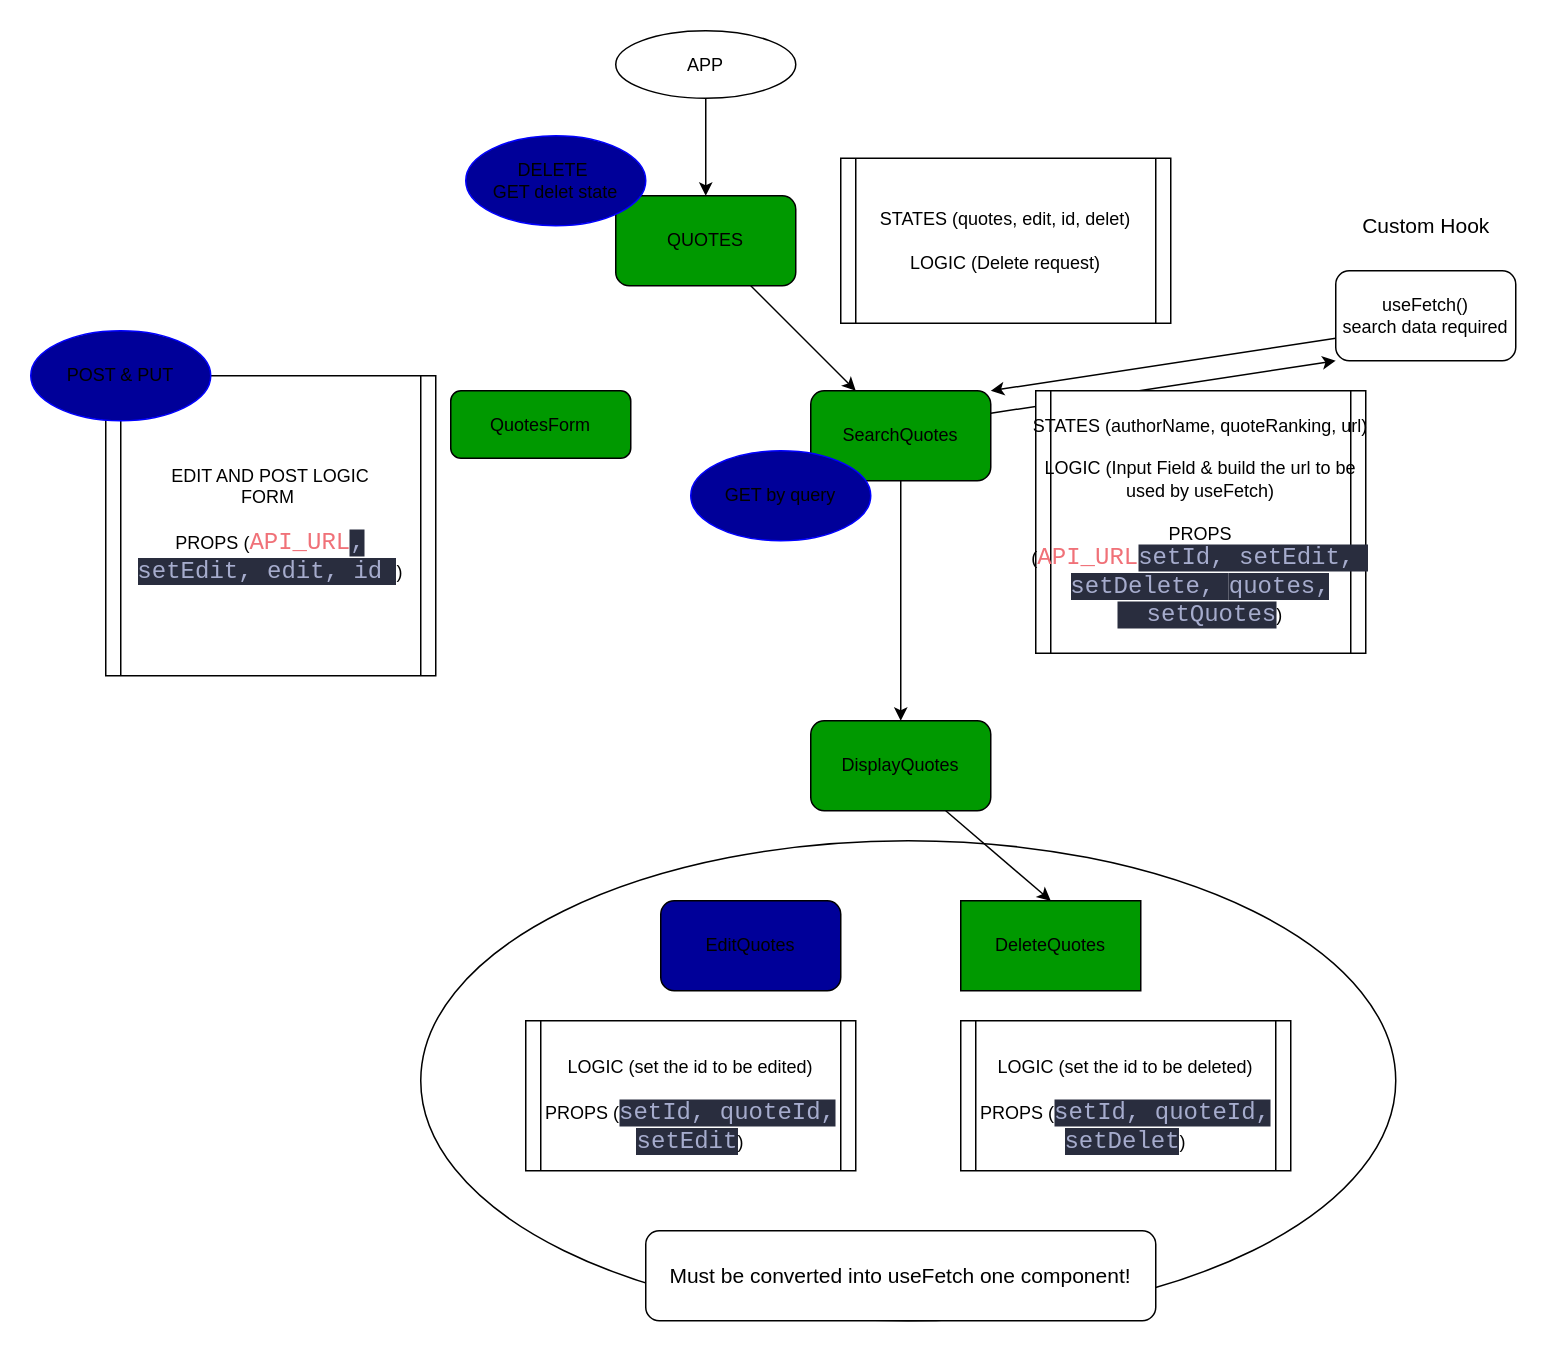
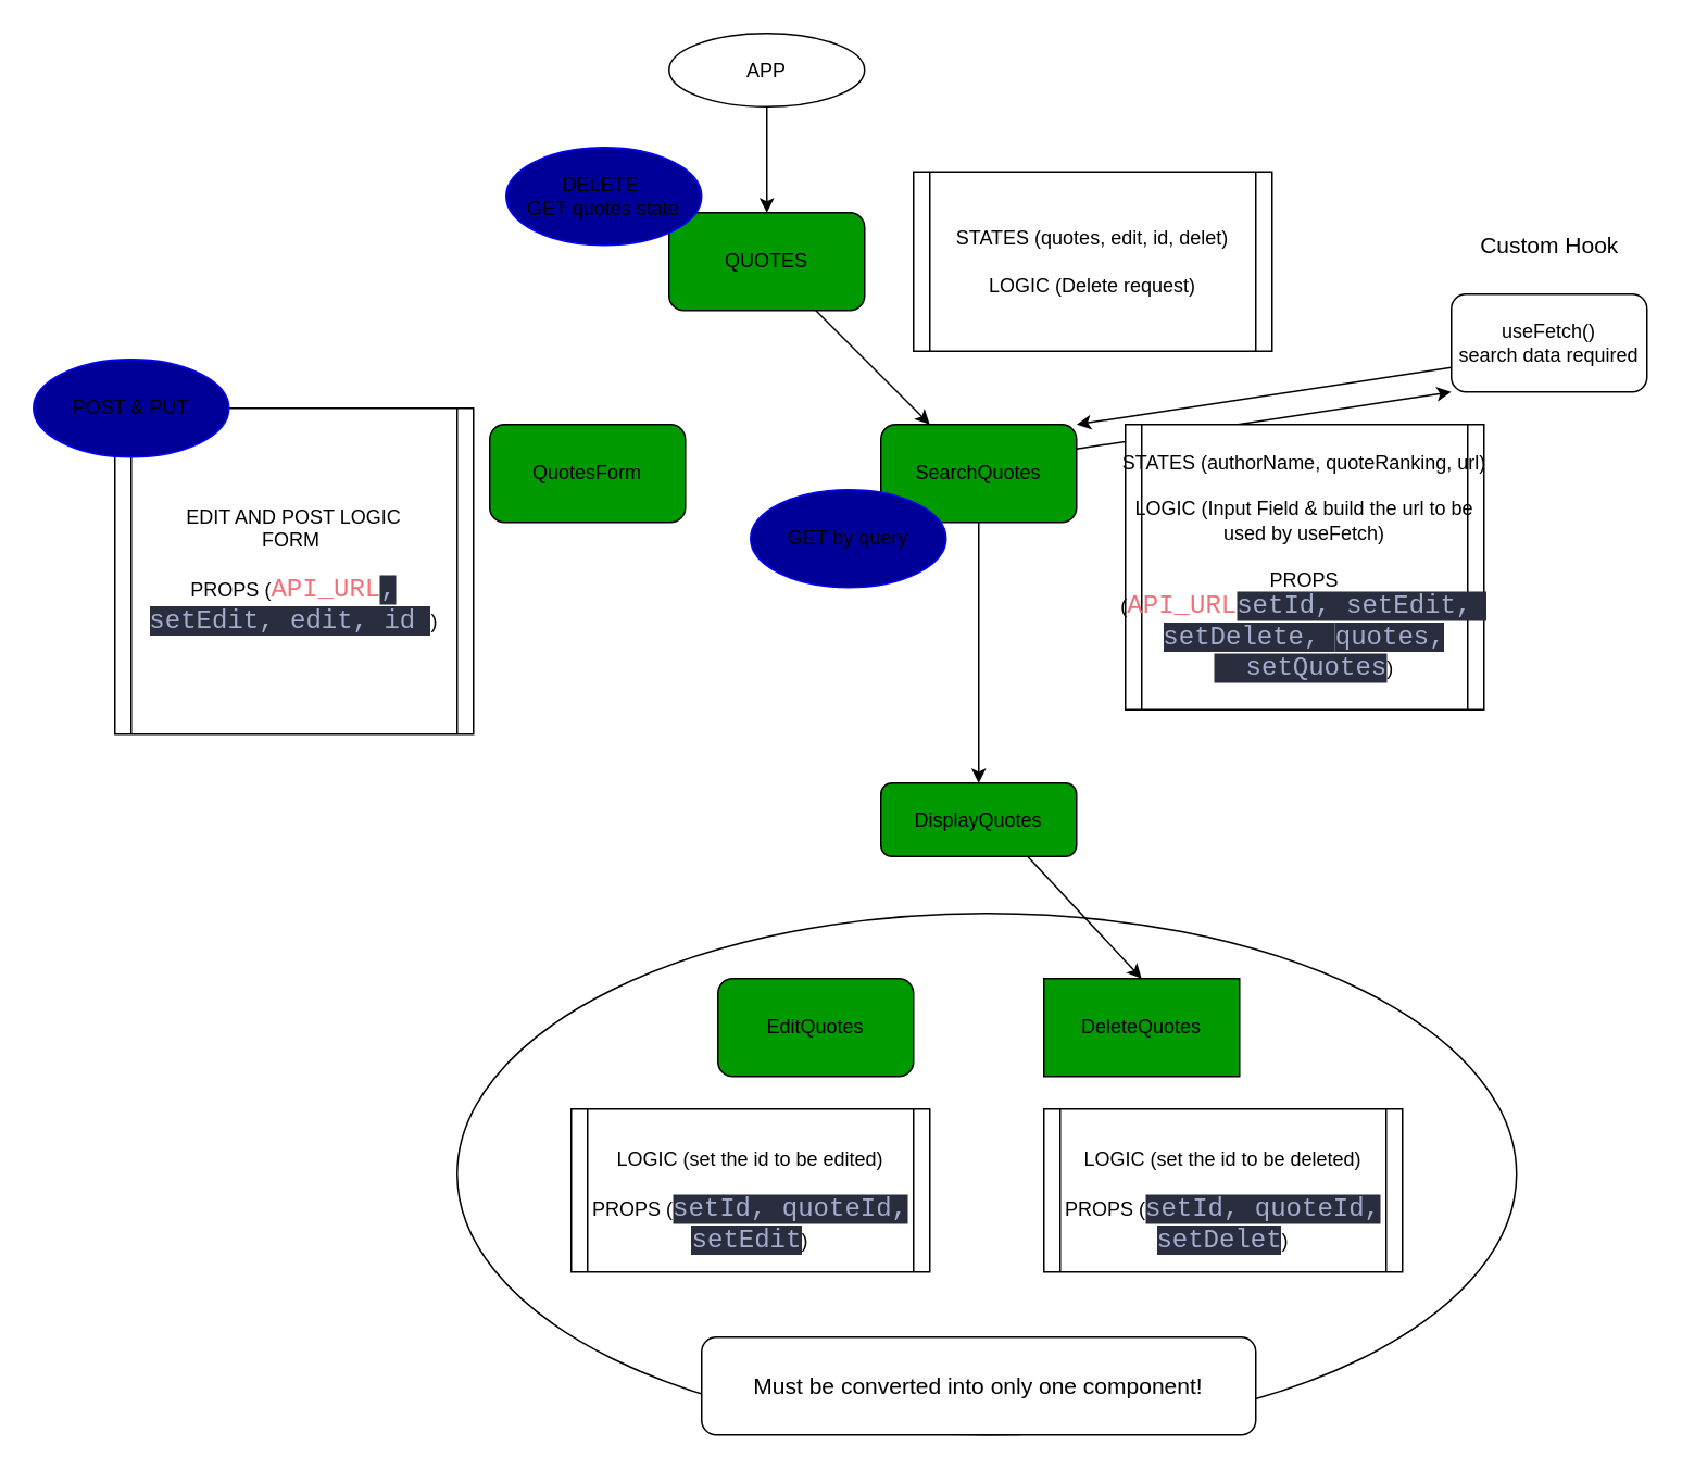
- <mxCell id="25" value="DELETE&amp;nbsp;&lt;br&gt;GET delet state" style="ellipse;whiteSpace=wrap;html=1;fillColor=#000099;strokeColor=#0000FF;" vertex="1" parent="1"><mxGeometry x="310" y="90" width="120" height="60" as="geometry" /></mxCell>
+ <mxCell id="25" value="DELETE&amp;nbsp;&lt;br&gt;GET quotes state" style="ellipse;whiteSpace=wrap;html=1;fillColor=#000099;strokeColor=#0000FF;" vertex="1" parent="1"><mxGeometry x="310" y="90" width="120" height="60" as="geometry" /></mxCell>
- <mxCell id="7" value="QuotesForm" style="rounded=1;whiteSpace=wrap;html=1;fillColor=#009900;" parent="1" vertex="1"><mxGeometry x="300" y="260" width="120" height="45" as="geometry" /></mxCell>
+ <mxCell id="7" value="QuotesForm" style="rounded=1;whiteSpace=wrap;html=1;fillColor=#009900;" parent="1" vertex="1"><mxGeometry x="300" y="260" width="120" height="60" as="geometry" /></mxCell>
- <mxCell id="17" value="DisplayQuotes" style="rounded=1;whiteSpace=wrap;html=1;fillColor=#009900;" parent="1" vertex="1"><mxGeometry x="540" y="480" width="120" height="60" as="geometry" /></mxCell>
+ <mxCell id="17" value="DisplayQuotes" style="rounded=1;whiteSpace=wrap;html=1;fillColor=#009900;" parent="1" vertex="1"><mxGeometry x="540" y="480" width="120" height="45" as="geometry" /></mxCell>
- <mxCell id="19" value="EditQuotes" style="rounded=1;whiteSpace=wrap;html=1;fillColor=#000099;" parent="1" vertex="1"><mxGeometry x="440" y="600" width="120" height="60" as="geometry" /></mxCell>
+ <mxCell id="19" value="EditQuotes" style="rounded=1;whiteSpace=wrap;html=1;fillColor=#009900;" parent="1" vertex="1"><mxGeometry x="440" y="600" width="120" height="60" as="geometry" /></mxCell>
- <mxCell id="22" value="&lt;font style=&quot;font-size: 14px&quot;&gt;Must be converted into useFetch one component!&lt;/font&gt;" style="rounded=1;whiteSpace=wrap;html=1;" parent="1" vertex="1"><mxGeometry x="430" y="820" width="340" height="60" as="geometry" /></mxCell>
+ <mxCell id="22" value="&lt;font style=&quot;font-size: 14px&quot;&gt;Must be converted into only one component!&lt;/font&gt;" style="rounded=1;whiteSpace=wrap;html=1;" parent="1" vertex="1"><mxGeometry x="430" y="820" width="340" height="60" as="geometry" /></mxCell>
